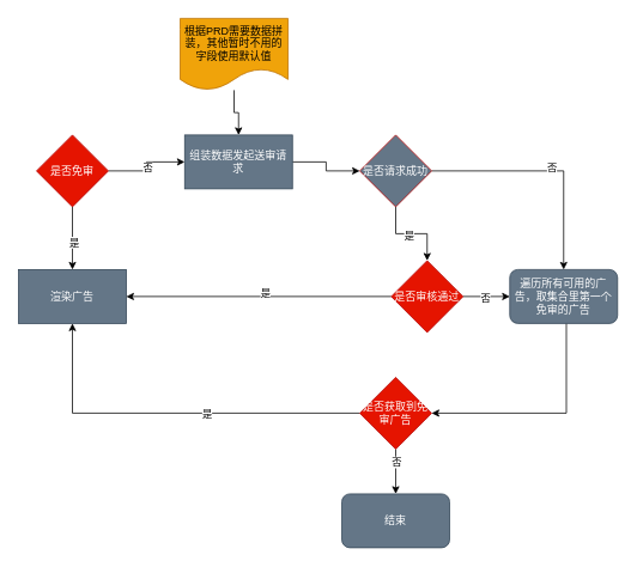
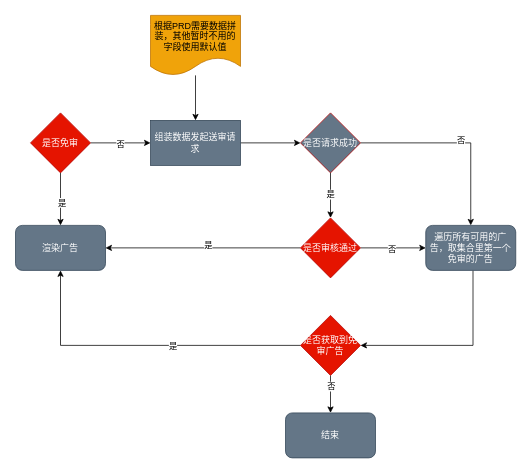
- <mxCell id="9" value="组装数据发起送审请求" style="rounded=0;whiteSpace=wrap;html=1;fillColor=#647687;fontColor=#ffffff;strokeColor=#314354;" vertex="1" parent="1"><mxGeometry x="205" y="150" width="120" height="60" as="geometry" /></mxCell>
+ <mxCell id="9" value="组装数据发起送审请求" style="rounded=0;whiteSpace=wrap;html=1;fillColor=#647687;fontColor=#ffffff;strokeColor=#314354;" vertex="1" parent="1"><mxGeometry x="200" y="160" width="120" height="60" as="geometry" /></mxCell>
- <mxCell id="7" value="渲染广告" style="whiteSpace=wrap;html=1;fillColor=#647687;fontColor=#ffffff;strokeColor=#314354;rounded=0;" vertex="1" parent="1"><mxGeometry x="20" y="300" width="120" height="60" as="geometry" /></mxCell>
+ <mxCell id="7" value="渲染广告" style="rounded=1;whiteSpace=wrap;html=1;fillColor=#647687;fontColor=#ffffff;strokeColor=#314354;" vertex="1" parent="1"><mxGeometry x="20" y="300" width="120" height="60" as="geometry" /></mxCell>
- <mxCell id="21" value="是否审核通过" style="rhombus;whiteSpace=wrap;html=1;fillColor=#e51400;fontColor=#ffffff;strokeColor=#B20000;" vertex="1" parent="1"><mxGeometry x="435" y="290" width="80" height="80" as="geometry" /></mxCell>
+ <mxCell id="21" value="是否审核通过" style="rhombus;whiteSpace=wrap;html=1;fillColor=#e51400;fontColor=#ffffff;strokeColor=#B20000;" vertex="1" parent="1"><mxGeometry x="400" y="290" width="80" height="80" as="geometry" /></mxCell>
